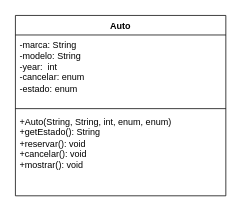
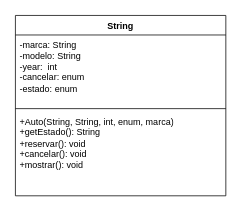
- <mxCell id="2" value="Auto" style="swimlane;fontStyle=1;align=center;verticalAlign=top;childLayout=stackLayout;horizontal=1;startSize=26;horizontalStack=0;resizeParent=1;resizeParentMax=0;resizeLast=0;collapsible=1;marginBottom=0;whiteSpace=wrap;html=1;" vertex="1" parent="1"><mxGeometry x="20" y="20" width="280" height="240" as="geometry" /></mxCell>
+ <mxCell id="2" value="String" style="swimlane;fontStyle=1;align=center;verticalAlign=top;childLayout=stackLayout;horizontal=1;startSize=26;horizontalStack=0;resizeParent=1;resizeParentMax=0;resizeLast=0;collapsible=1;marginBottom=0;whiteSpace=wrap;html=1;" vertex="1" parent="1"><mxGeometry x="20" y="20" width="280" height="240" as="geometry" /></mxCell>
- <mxCell id="5" value="+Auto(String, String, int, enum, enum)&lt;div&gt;&lt;span style=&quot;background-color: transparent; color: light-dark(rgb(0, 0, 0), rgb(255, 255, 255));&quot;&gt;+getEstado(): String&lt;/span&gt;&lt;/div&gt;&lt;div&gt;+reservar(): void&lt;/div&gt;&lt;div&gt;+cancelar(): void&lt;/div&gt;&lt;div&gt;+mostrar(): void&lt;/div&gt;" style="text;strokeColor=none;fillColor=none;align=left;verticalAlign=top;spacingLeft=4;spacingRight=4;overflow=hidden;rotatable=0;points=[[0,0.5],[1,0.5]];portConstraint=eastwest;whiteSpace=wrap;html=1;" vertex="1" parent="2"><mxGeometry y="128" width="280" height="112" as="geometry" /></mxCell>
+ <mxCell id="5" value="+Auto(String, String, int, enum, marca)&lt;div&gt;&lt;span style=&quot;background-color: transparent; color: light-dark(rgb(0, 0, 0), rgb(255, 255, 255));&quot;&gt;+getEstado(): String&lt;/span&gt;&lt;/div&gt;&lt;div&gt;+reservar(): void&lt;/div&gt;&lt;div&gt;+cancelar(): void&lt;/div&gt;&lt;div&gt;+mostrar(): void&lt;/div&gt;" style="text;strokeColor=none;fillColor=none;align=left;verticalAlign=top;spacingLeft=4;spacingRight=4;overflow=hidden;rotatable=0;points=[[0,0.5],[1,0.5]];portConstraint=eastwest;whiteSpace=wrap;html=1;" vertex="1" parent="2"><mxGeometry y="128" width="280" height="112" as="geometry" /></mxCell>
